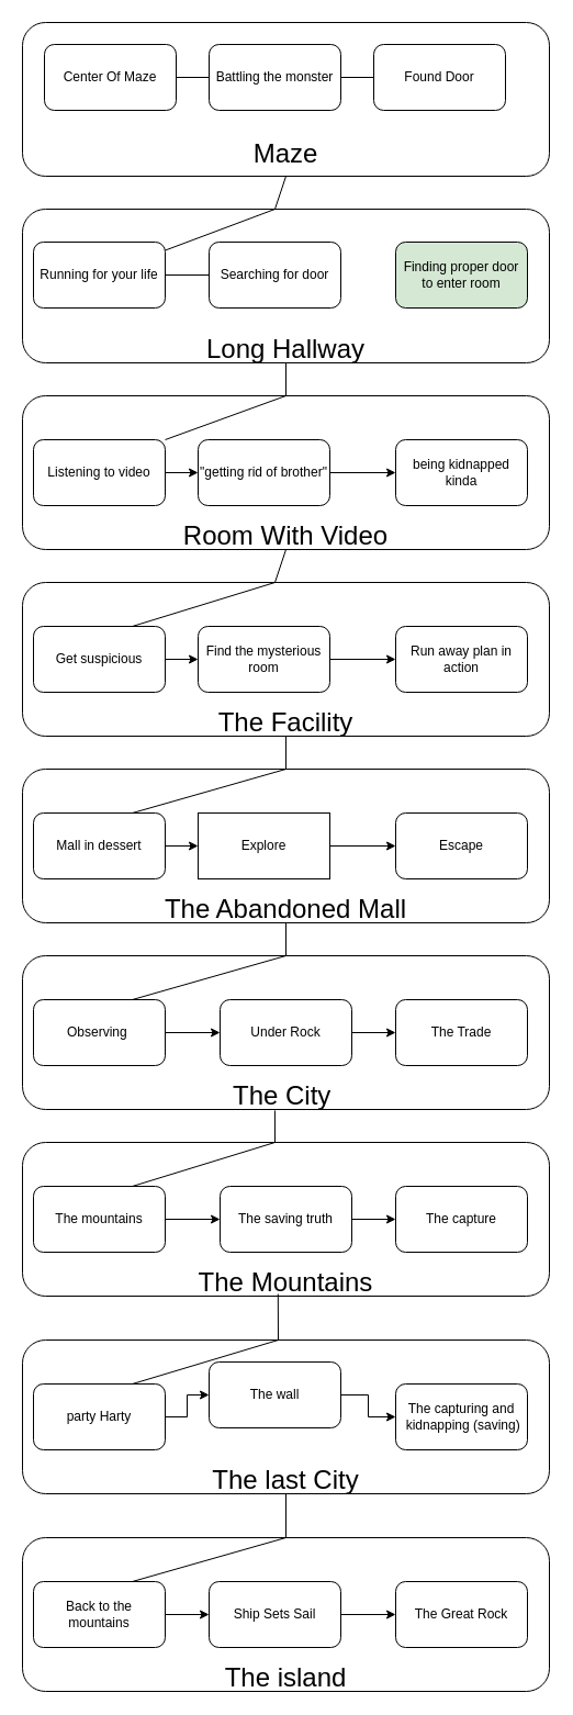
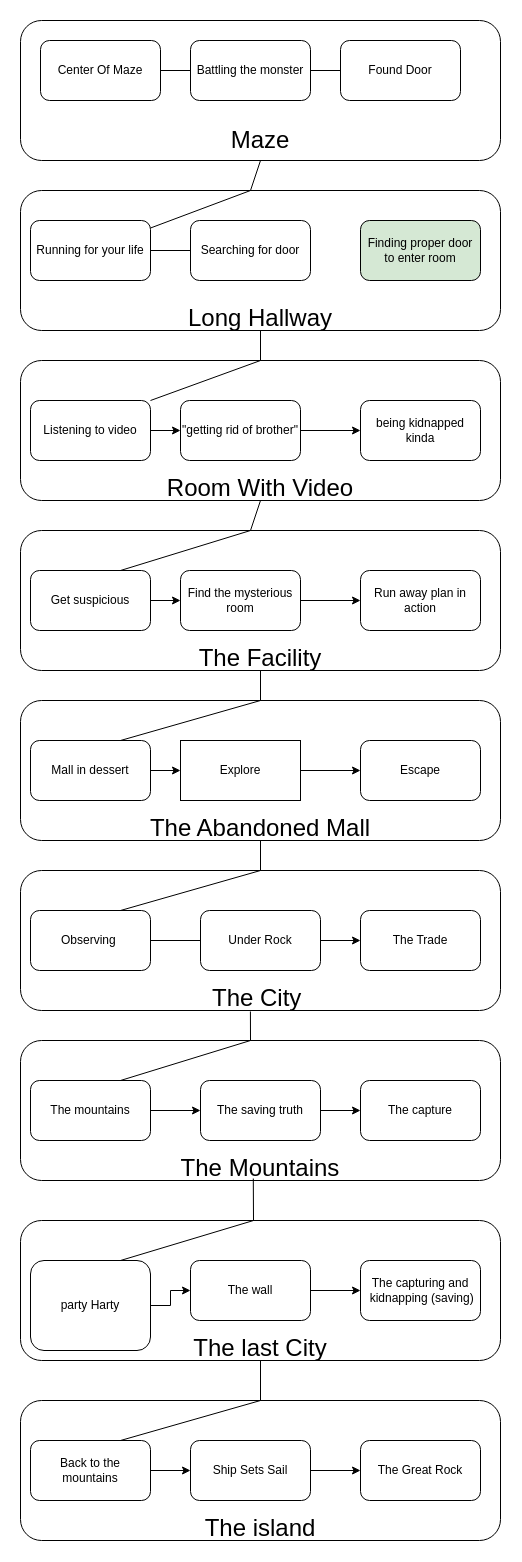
- <mxCell id="36" value="" style="edgeStyle=orthogonalEdgeStyle;rounded=0;orthogonalLoop=1;jettySize=auto;html=1;" parent="1" source="37" target="39" edge="1"><mxGeometry relative="1" as="geometry" /></mxCell>
+ <mxCell id="36" value="" style="edgeStyle=orthogonalEdgeStyle;rounded=0;orthogonalLoop=1;jettySize=auto;html=1;endArrow=none;" parent="1" source="37" target="39" edge="1"><mxGeometry relative="1" as="geometry" /></mxCell>
- <mxCell id="53" value="The wall" style="whiteSpace=wrap;html=1;rounded=1;" parent="1" vertex="1"><mxGeometry x="190" y="1240" width="120" height="60" as="geometry" /></mxCell>
+ <mxCell id="53" value="The wall" style="whiteSpace=wrap;html=1;rounded=1;" parent="1" vertex="1"><mxGeometry x="190" y="1260" width="120" height="60" as="geometry" /></mxCell>
- <mxCell id="51" value="party Harty" style="rounded=1;whiteSpace=wrap;html=1;" parent="1" vertex="1"><mxGeometry x="30" y="1260" width="120" height="60" as="geometry" /></mxCell>
+ <mxCell id="51" value="party Harty" style="rounded=1;whiteSpace=wrap;html=1;" parent="1" vertex="1"><mxGeometry x="30" y="1260" width="120" height="90" as="geometry" /></mxCell>
